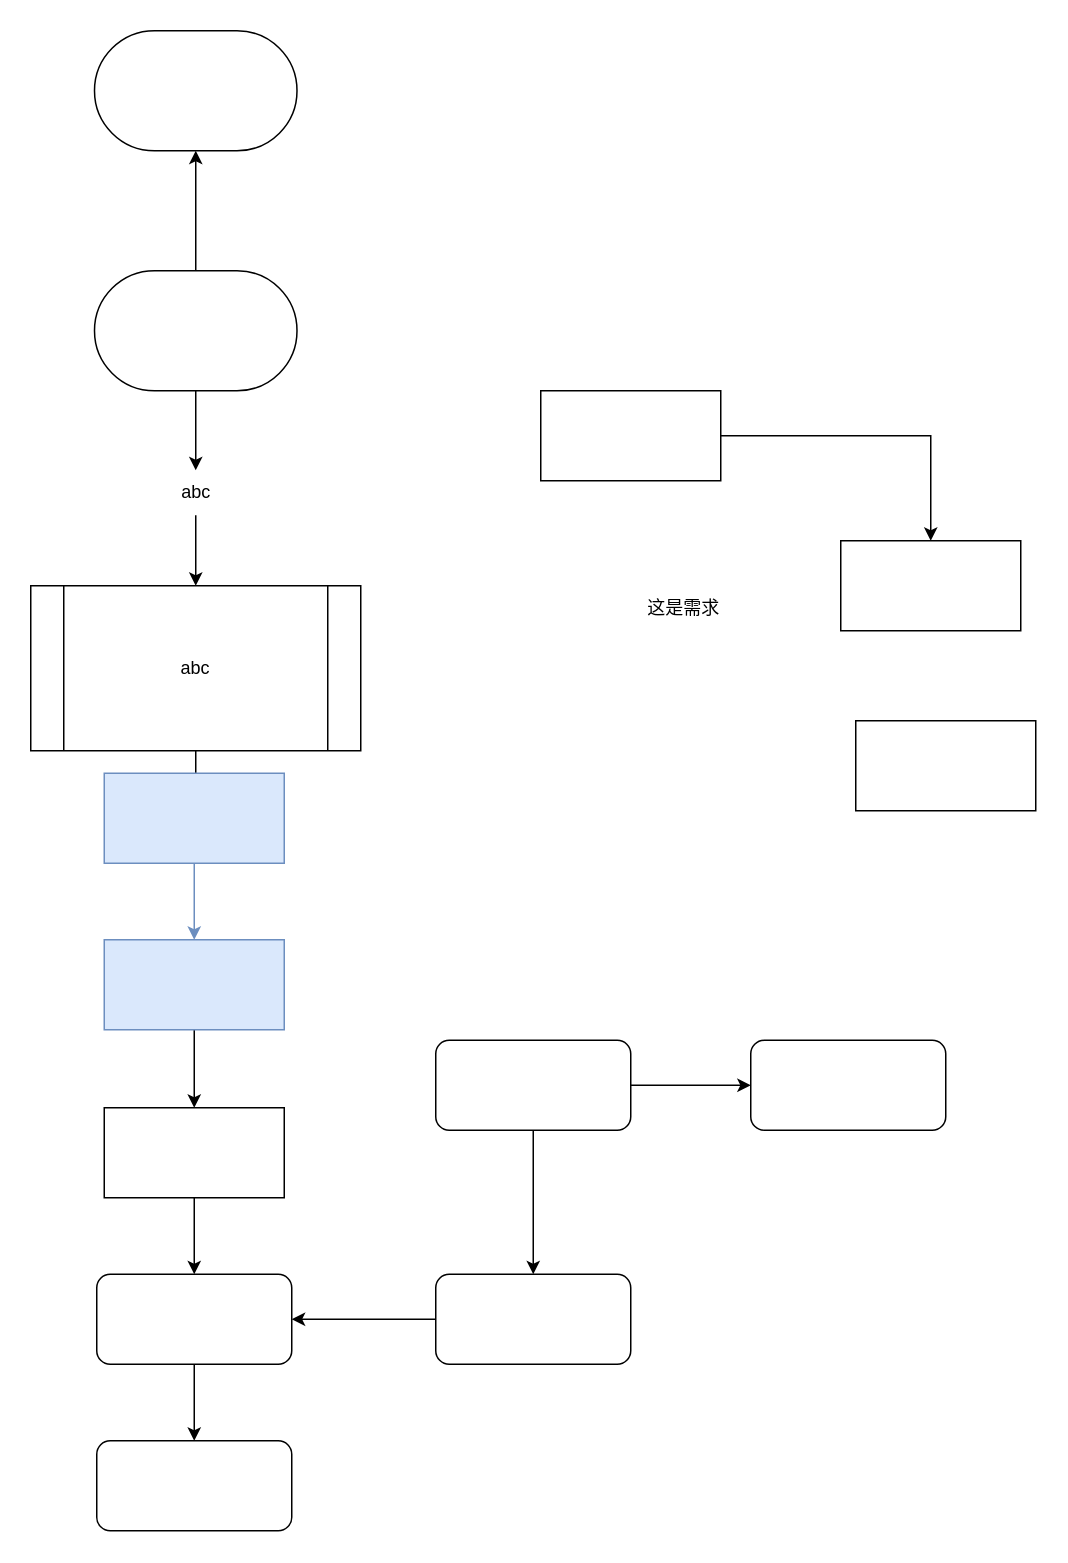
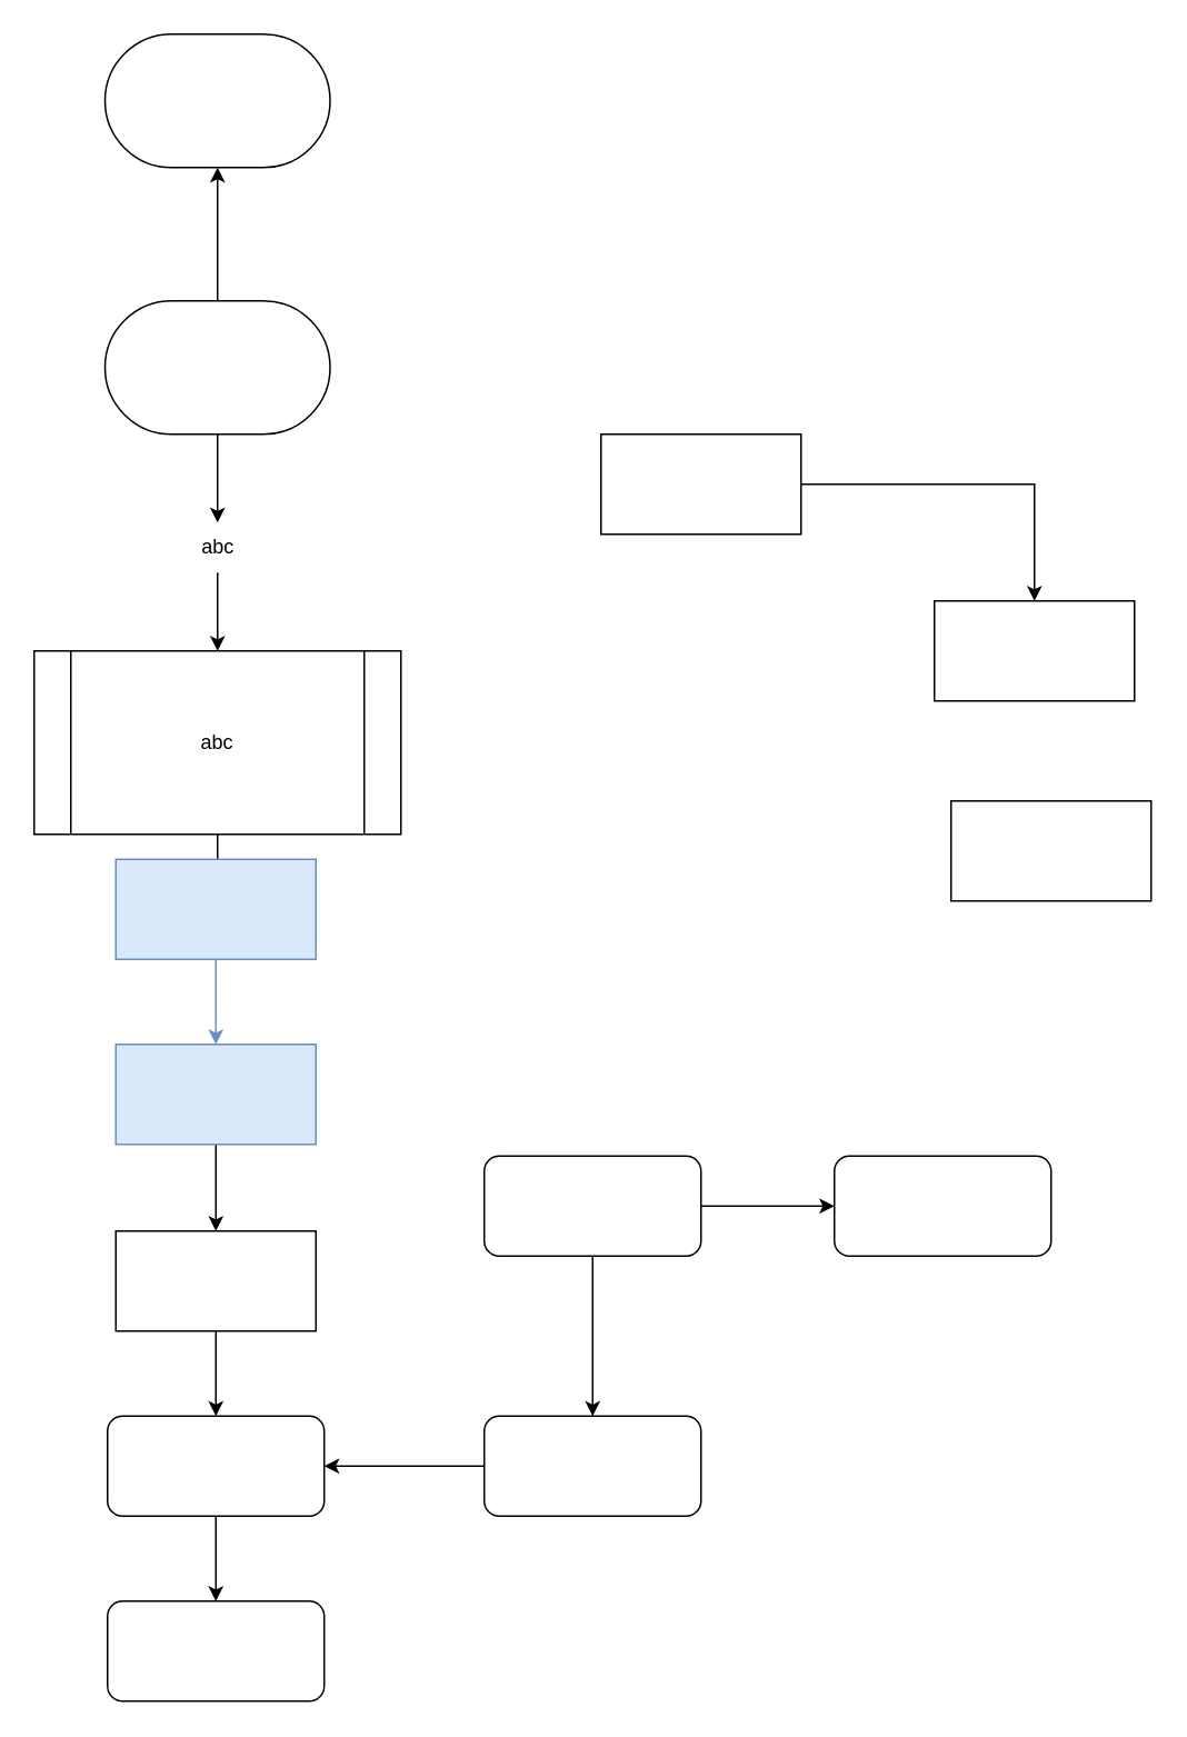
- <mxCell id="19" value="这是需求" style="text;html=1;align=center;verticalAlign=middle;resizable=0;points=[];autosize=1;strokeColor=none;fillColor=none;" parent="1" vertex="1"><mxGeometry x="420" y="390" width="70" height="30" as="geometry" /></mxCell>
